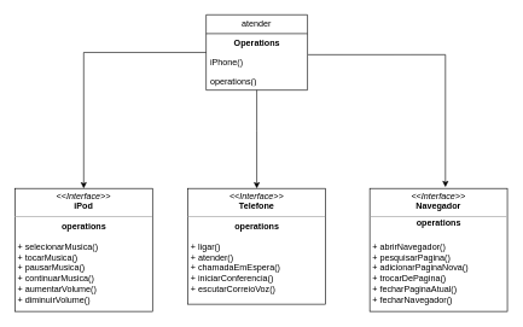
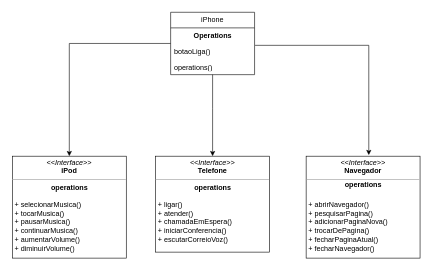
- <mxCell id="3" value="atender" style="swimlane;fontStyle=0;childLayout=stackLayout;horizontal=1;startSize=26;fillColor=none;horizontalStack=0;resizeParent=1;resizeParentMax=0;resizeLast=0;collapsible=1;marginBottom=0;whiteSpace=wrap;html=1;" vertex="1" parent="1"><mxGeometry x="284" y="20" width="140" height="104" as="geometry" /></mxCell>
+ <mxCell id="3" value="iPhone" style="swimlane;fontStyle=0;childLayout=stackLayout;horizontal=1;startSize=26;fillColor=none;horizontalStack=0;resizeParent=1;resizeParentMax=0;resizeLast=0;collapsible=1;marginBottom=0;whiteSpace=wrap;html=1;" vertex="1" parent="1"><mxGeometry x="284" y="20" width="140" height="104" as="geometry" /></mxCell>
- <mxCell id="5" value="iPhone()" style="text;strokeColor=none;fillColor=none;align=left;verticalAlign=top;spacingLeft=4;spacingRight=4;overflow=hidden;rotatable=0;points=[[0,0.5],[1,0.5]];portConstraint=eastwest;whiteSpace=wrap;html=1;" vertex="1" parent="3"><mxGeometry y="52" width="140" height="26" as="geometry" /></mxCell>
+ <mxCell id="5" value="botaoLiga()" style="text;strokeColor=none;fillColor=none;align=left;verticalAlign=top;spacingLeft=4;spacingRight=4;overflow=hidden;rotatable=0;points=[[0,0.5],[1,0.5]];portConstraint=eastwest;whiteSpace=wrap;html=1;" vertex="1" parent="3"><mxGeometry y="52" width="140" height="26" as="geometry" /></mxCell>
